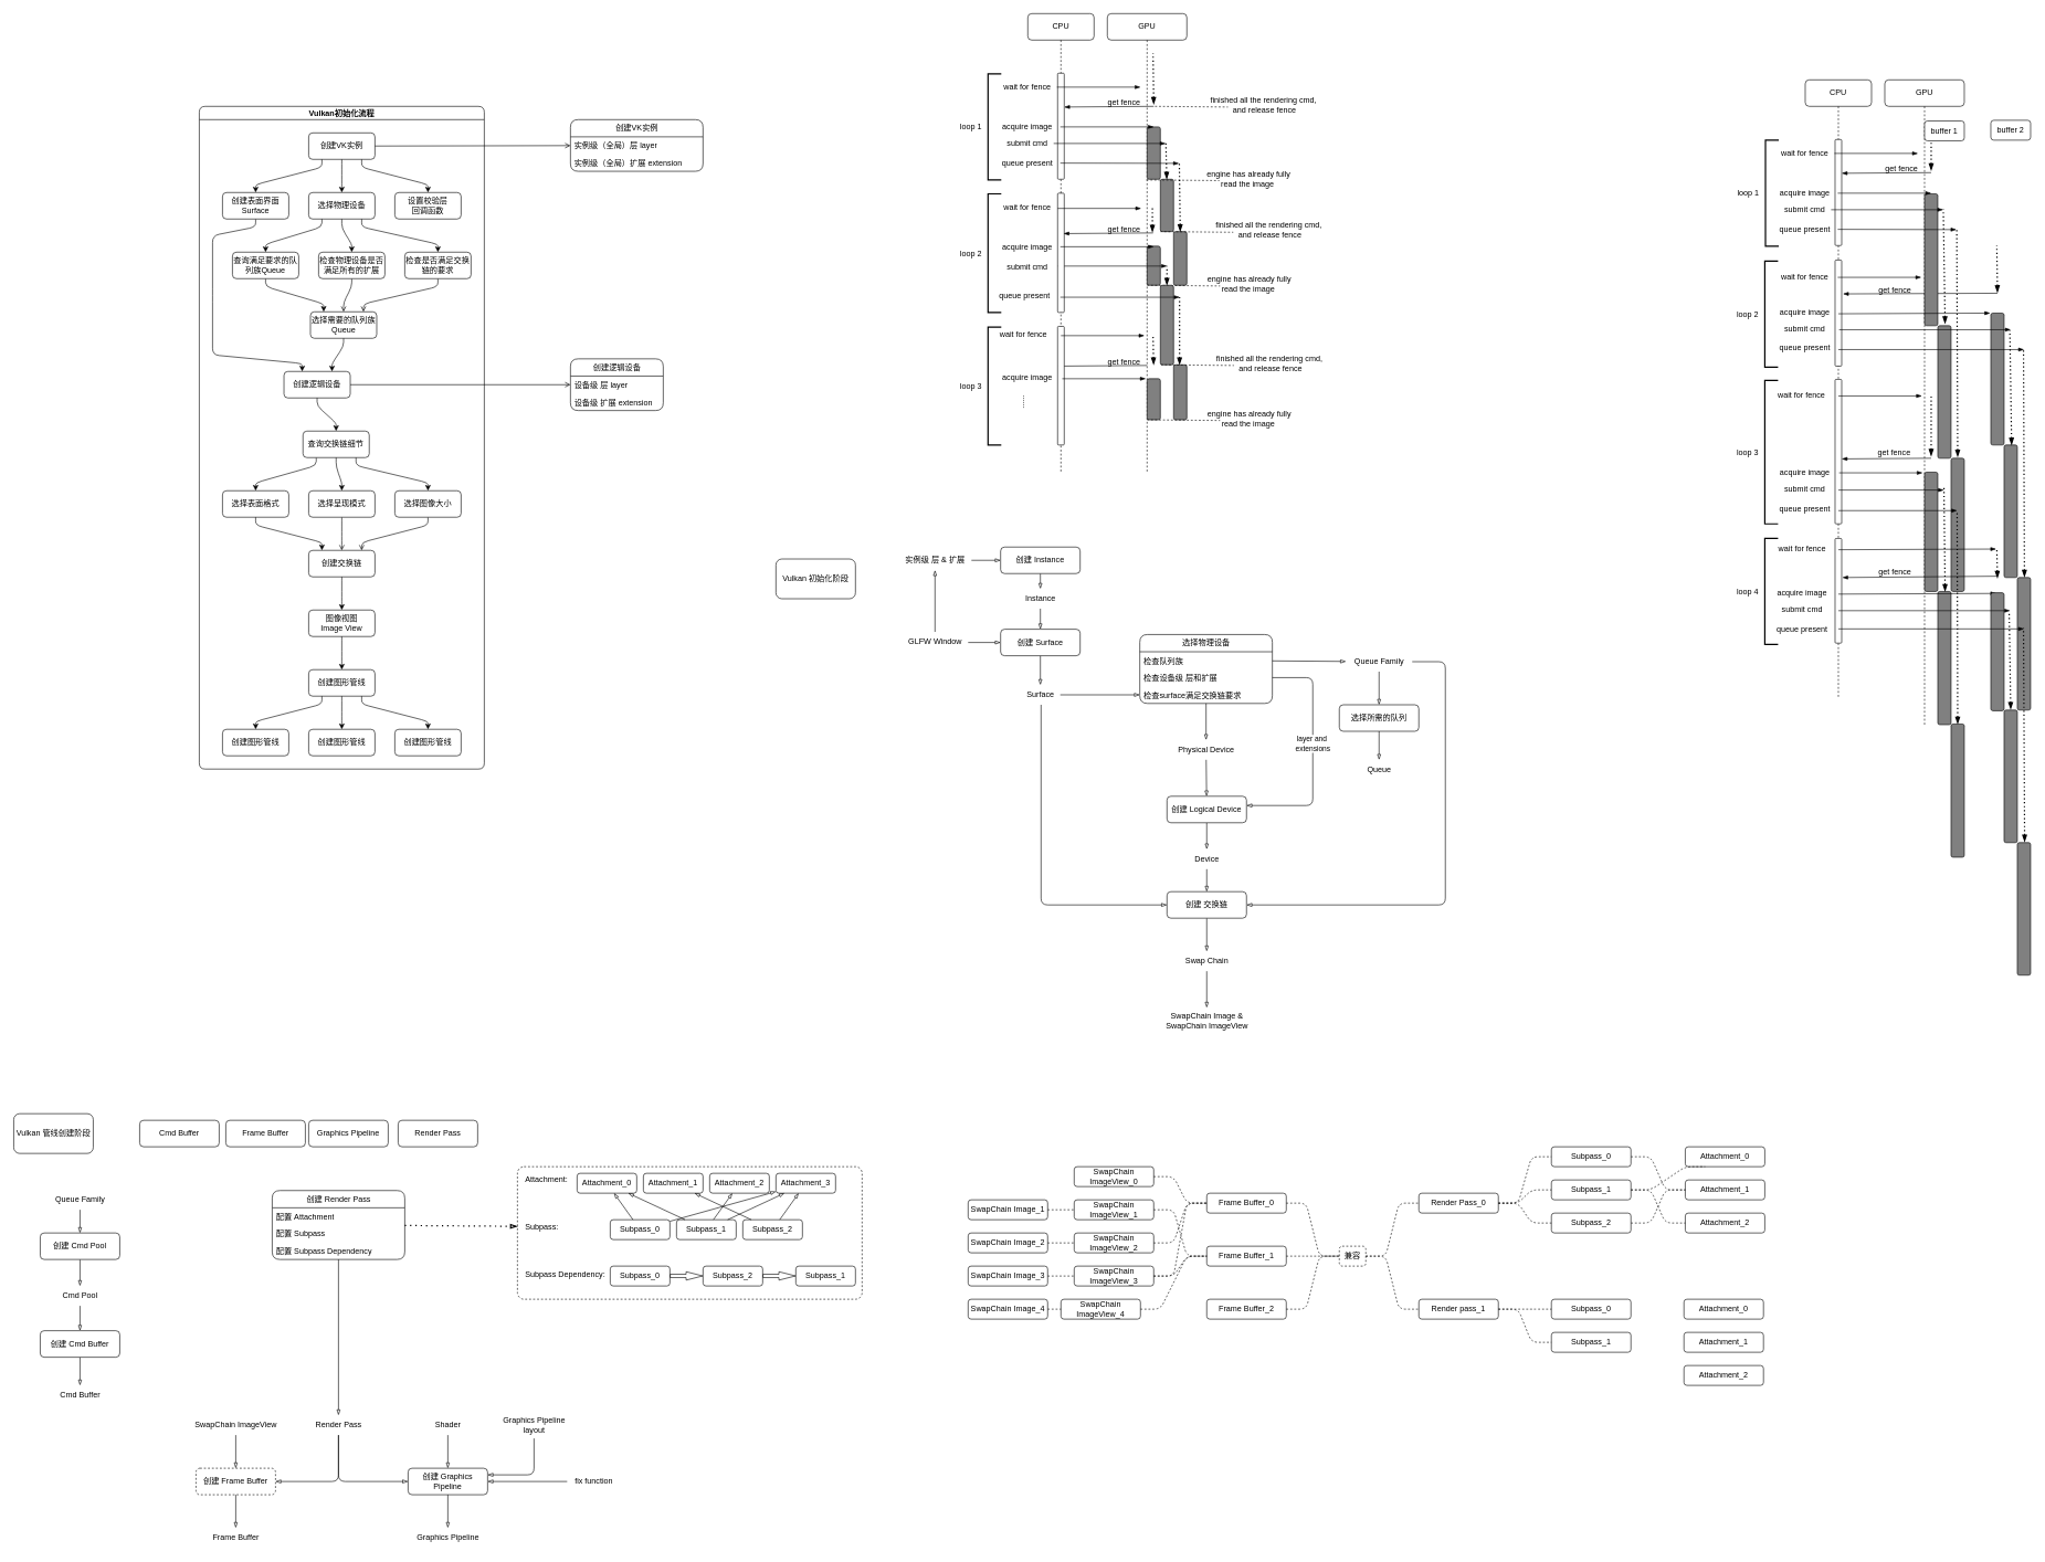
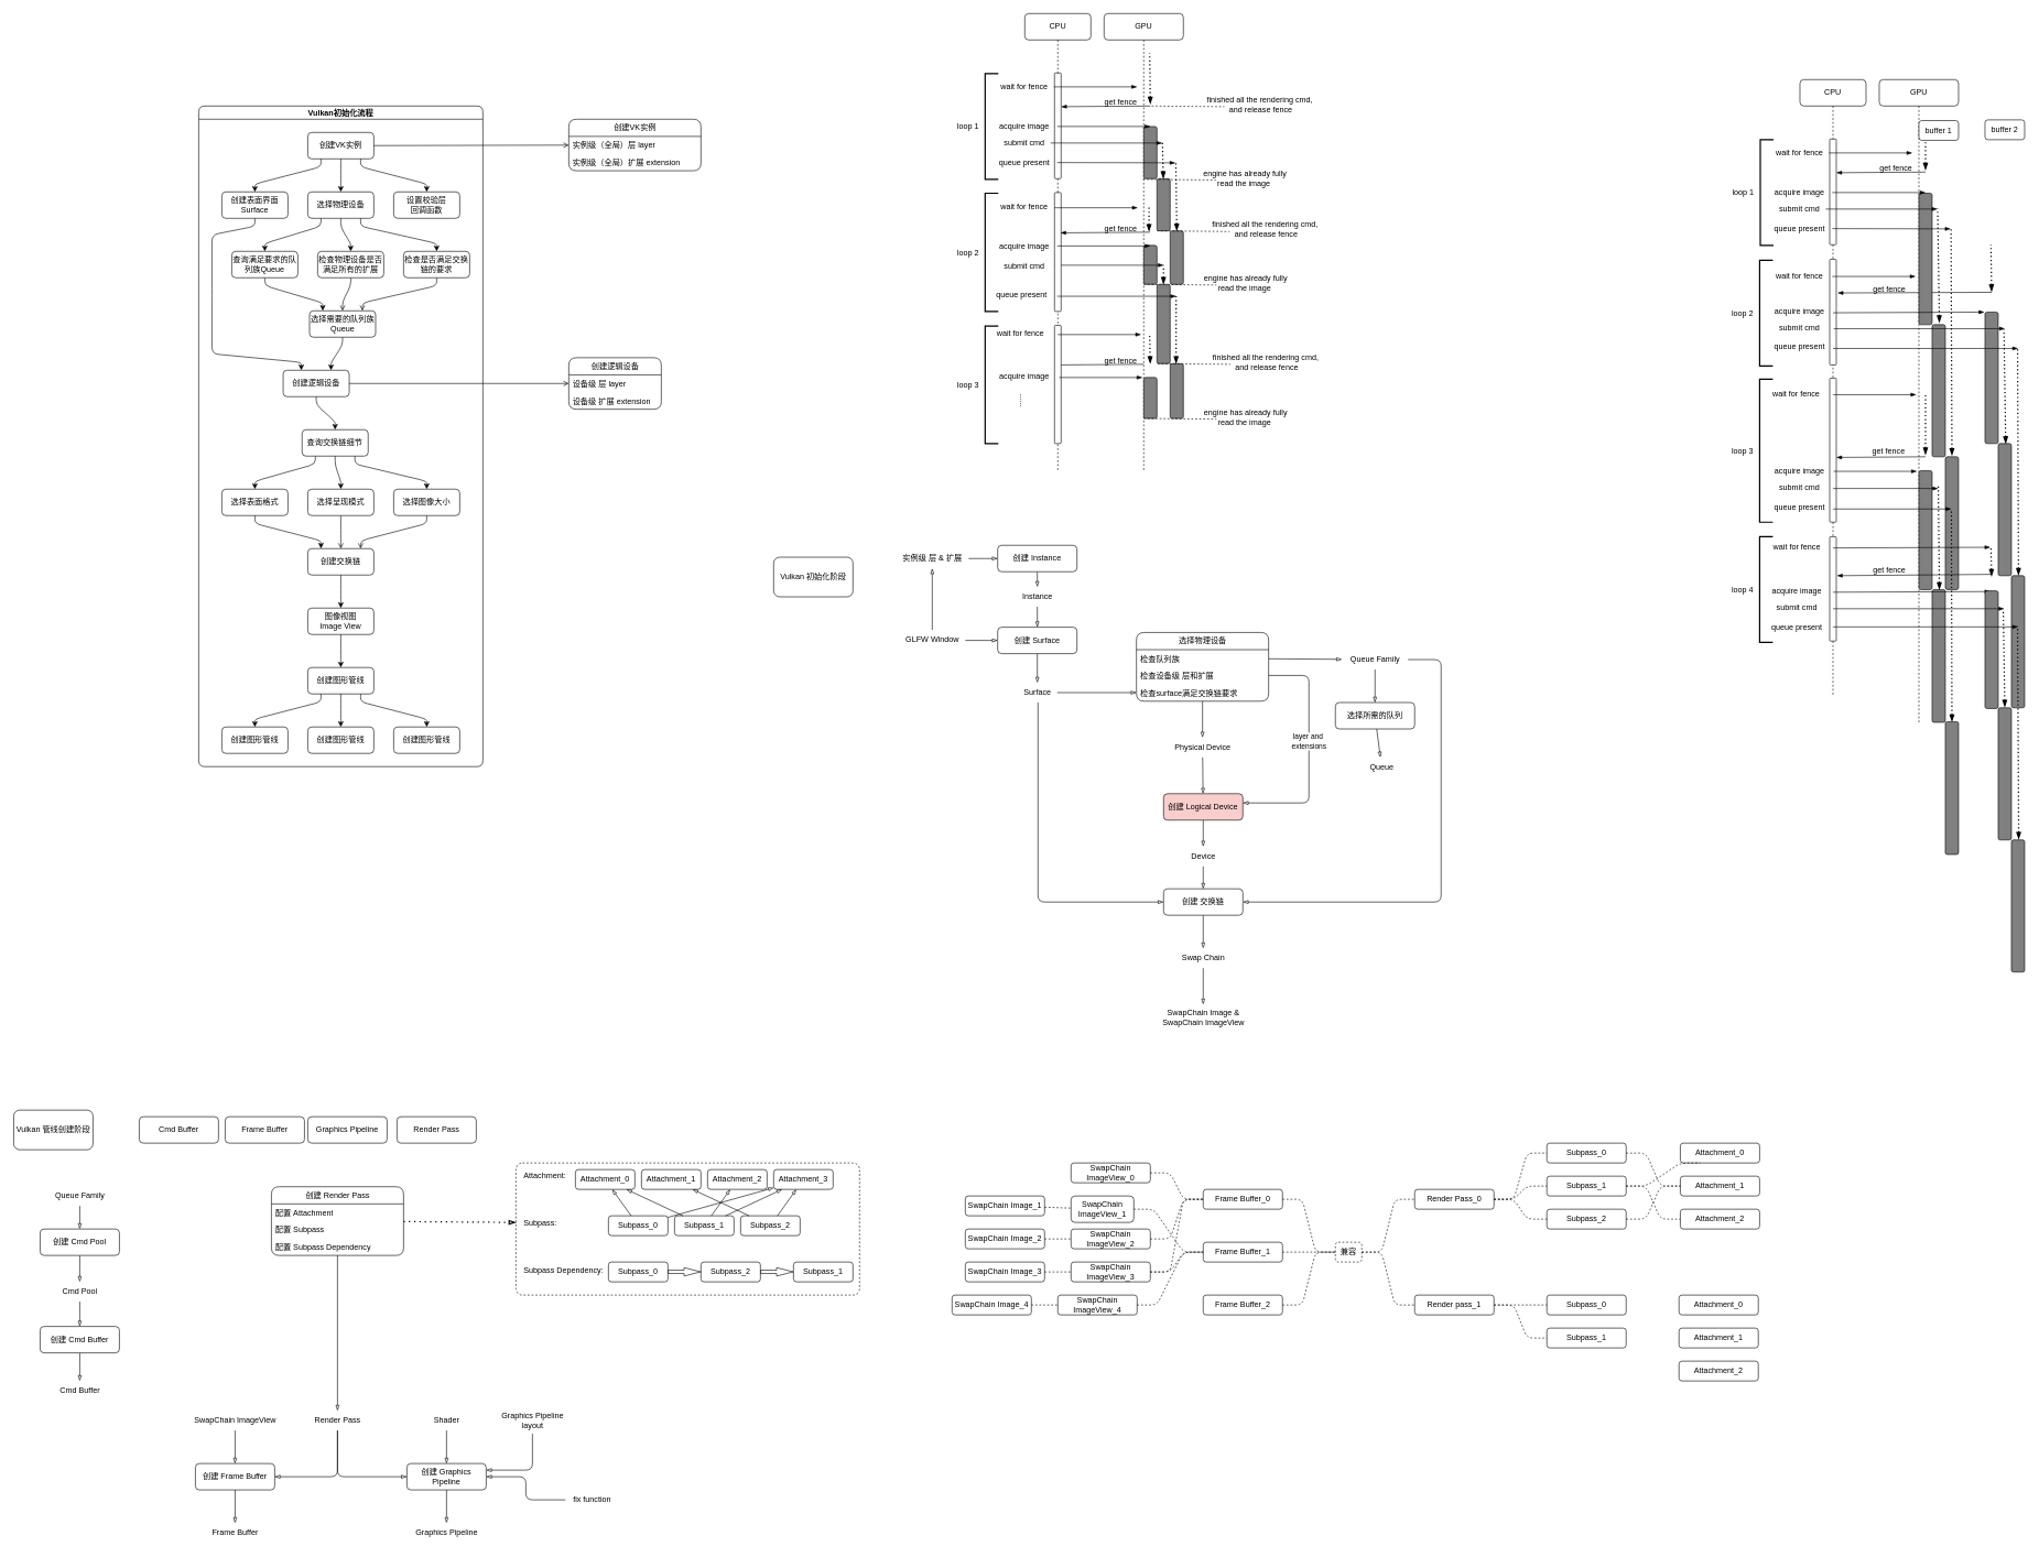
- <mxCell id="218" value="Queue" style="text;html=1;align=center;verticalAlign=middle;resizable=0;points=[];autosize=1;strokeColor=none;fillColor=none;" vertex="1" parent="1"><mxGeometry x="2050" y="1146" width="60" height="30" as="geometry" /></mxCell>
+ <mxCell id="218" value="Queue" style="text;html=1;align=center;verticalAlign=middle;resizable=0;points=[];autosize=1;strokeColor=none;fillColor=none;" vertex="1" parent="1"><mxGeometry x="2060" y="1146" width="60" height="30" as="geometry" /></mxCell>
- <mxCell id="215" value="创建 Logical Device" style="rounded=1;whiteSpace=wrap;html=1;shadow=0;glass=0;sketch=0;strokeWidth=1;" vertex="1" parent="1"><mxGeometry x="1760" y="1201" width="120" height="40" as="geometry" /></mxCell>
+ <mxCell id="215" value="创建 Logical Device" style="rounded=1;whiteSpace=wrap;html=1;shadow=0;glass=0;sketch=0;strokeWidth=1;fillColor=#f8cecc;" vertex="1" parent="1"><mxGeometry x="1760" y="1201" width="120" height="40" as="geometry" /></mxCell>
- <mxCell id="292" value="SwapChain ImageView_1" style="whiteSpace=wrap;html=1;rounded=1;shadow=0;glass=0;sketch=0;strokeWidth=1;fillColor=none;" vertex="1" parent="1"><mxGeometry x="1620" y="1810" width="120" height="30" as="geometry" /></mxCell>
+ <mxCell id="292" value="SwapChain ImageView_1" style="whiteSpace=wrap;html=1;rounded=1;shadow=0;glass=0;sketch=0;strokeWidth=1;fillColor=none;" vertex="1" parent="1"><mxGeometry x="1620" y="1810" width="95" height="40" as="geometry" /></mxCell>
- <mxCell id="290" value="SwapChain Image_4" style="whiteSpace=wrap;html=1;rounded=1;shadow=0;glass=0;sketch=0;strokeWidth=1;fillColor=none;" vertex="1" parent="1"><mxGeometry x="1460" y="1960" width="120" height="30" as="geometry" /></mxCell>
+ <mxCell id="290" value="SwapChain Image_4" style="whiteSpace=wrap;html=1;rounded=1;shadow=0;glass=0;sketch=0;strokeWidth=1;fillColor=none;" vertex="1" parent="1"><mxGeometry x="1440" y="1960" width="120" height="30" as="geometry" /></mxCell>
- <mxCell id="253" value="创建 Frame Buffer" style="rounded=1;whiteSpace=wrap;html=1;shadow=0;glass=0;sketch=0;strokeWidth=1;dashed=1;" vertex="1" parent="1"><mxGeometry x="295" y="2215" width="120" height="40" as="geometry" /></mxCell>
+ <mxCell id="253" value="创建 Frame Buffer" style="rounded=1;whiteSpace=wrap;html=1;shadow=0;glass=0;sketch=0;strokeWidth=1;" vertex="1" parent="1"><mxGeometry x="295" y="2215" width="120" height="40" as="geometry" /></mxCell>
- <mxCell id="265" value="fix function" style="text;html=1;align=center;verticalAlign=middle;resizable=0;points=[];autosize=1;strokeColor=none;fillColor=none;" vertex="1" parent="1"><mxGeometry x="855" y="2220" width="80" height="30" as="geometry" /></mxCell>
+ <mxCell id="265" value="fix function" style="text;html=1;align=center;verticalAlign=middle;resizable=0;points=[];autosize=1;strokeColor=none;fillColor=none;" vertex="1" parent="1"><mxGeometry x="855" y="2255" width="80" height="30" as="geometry" /></mxCell>
